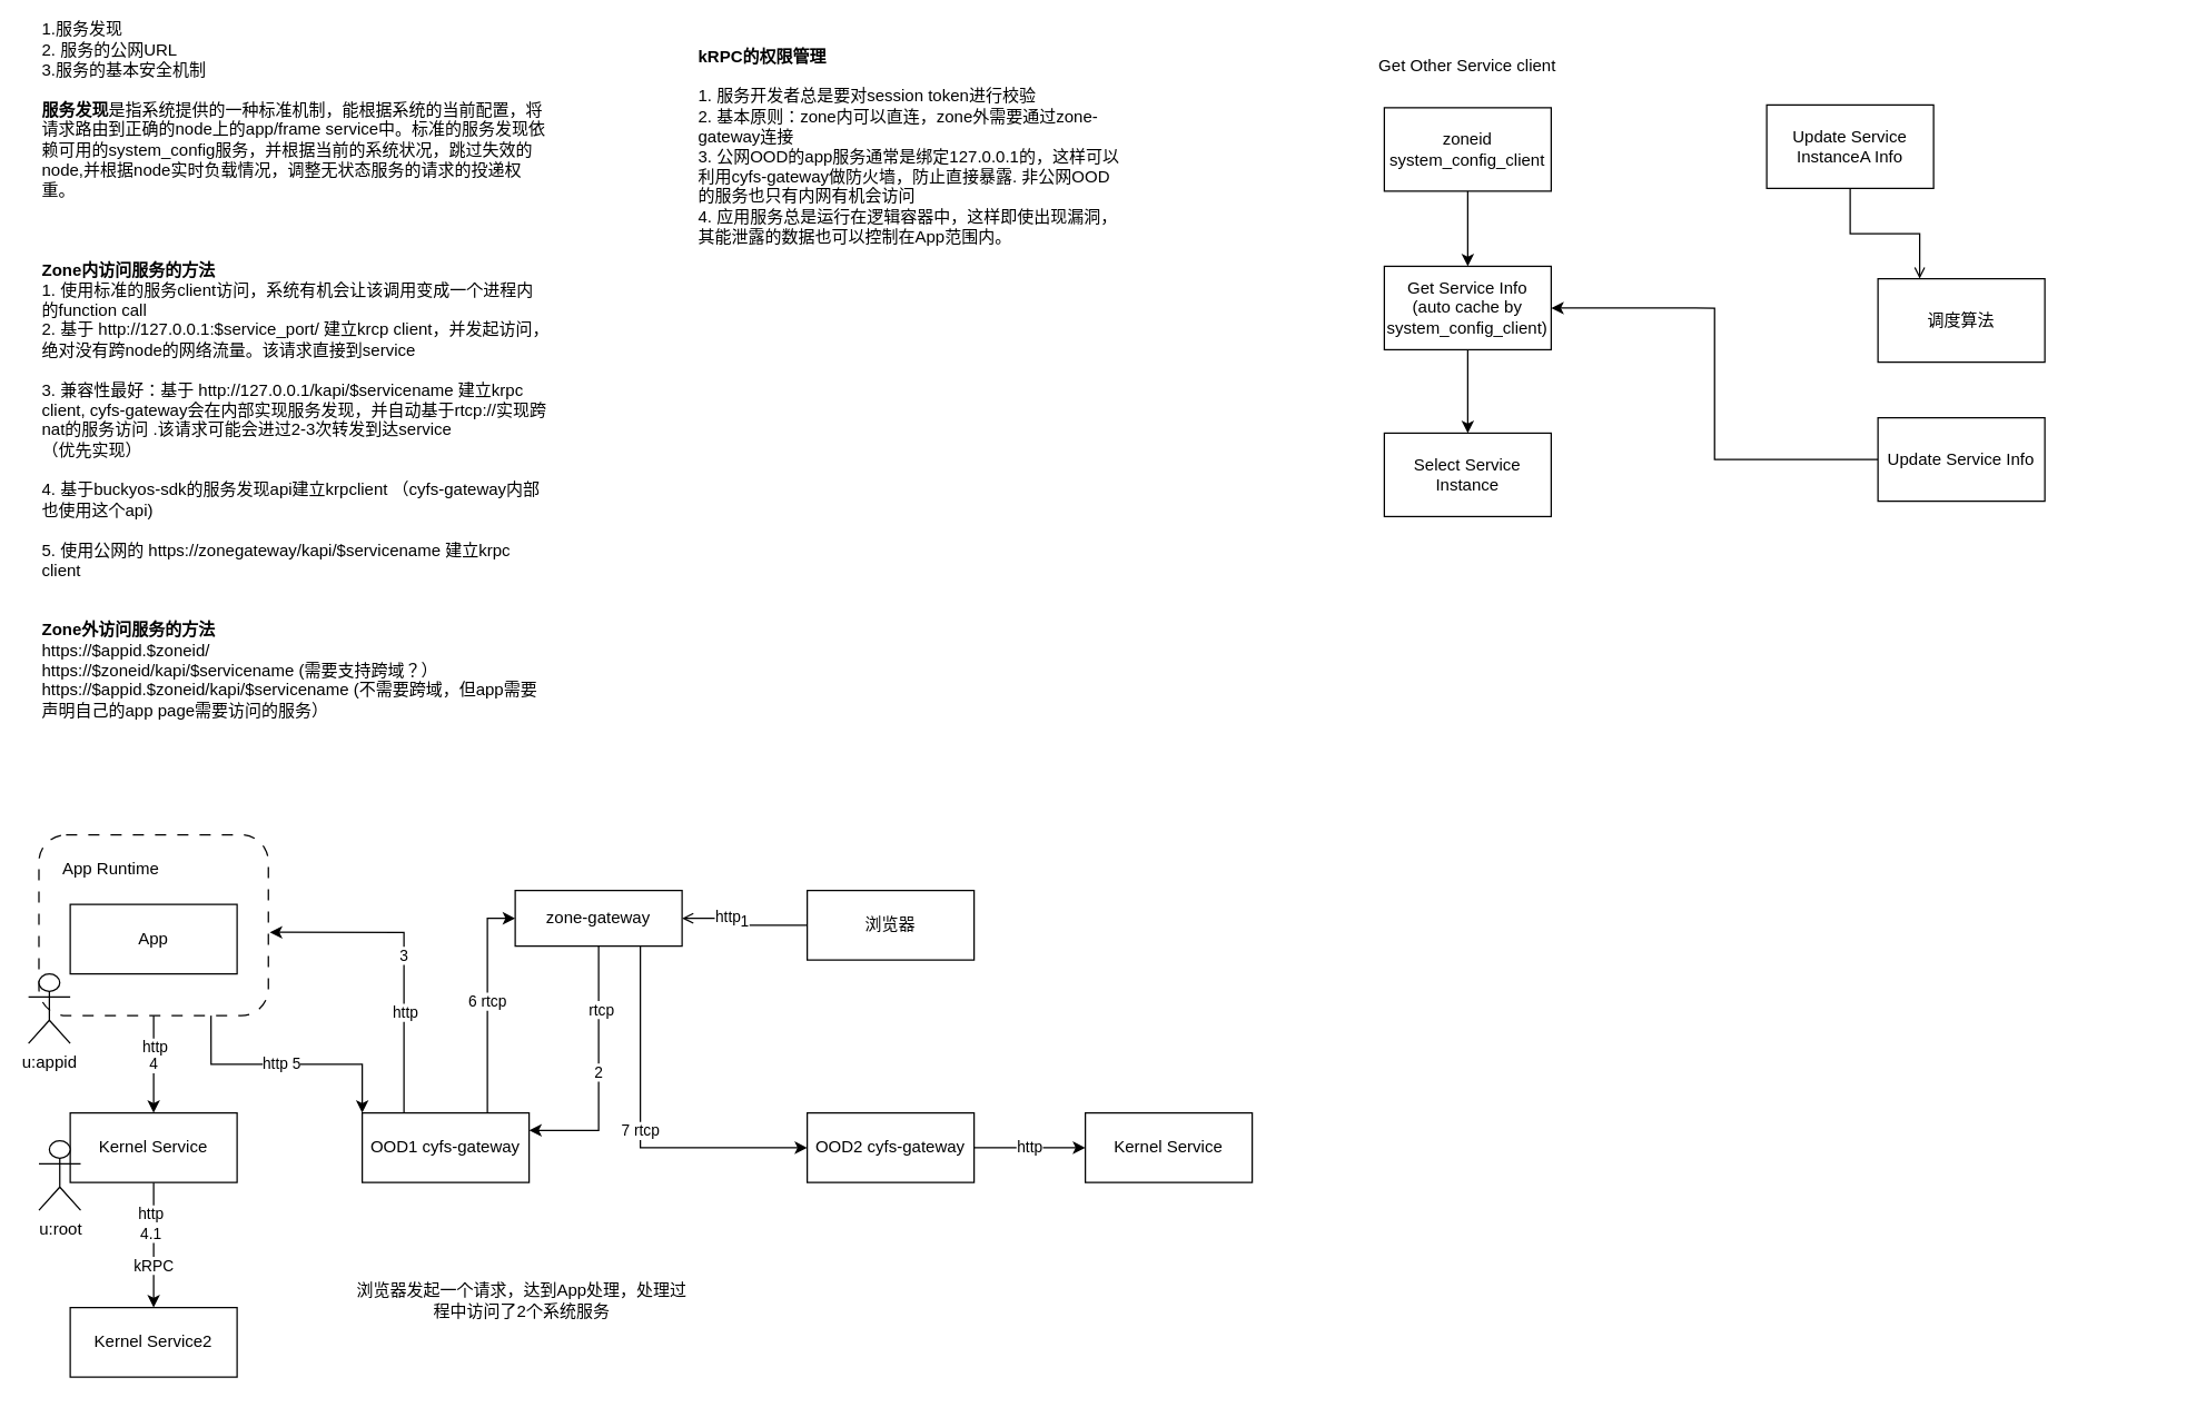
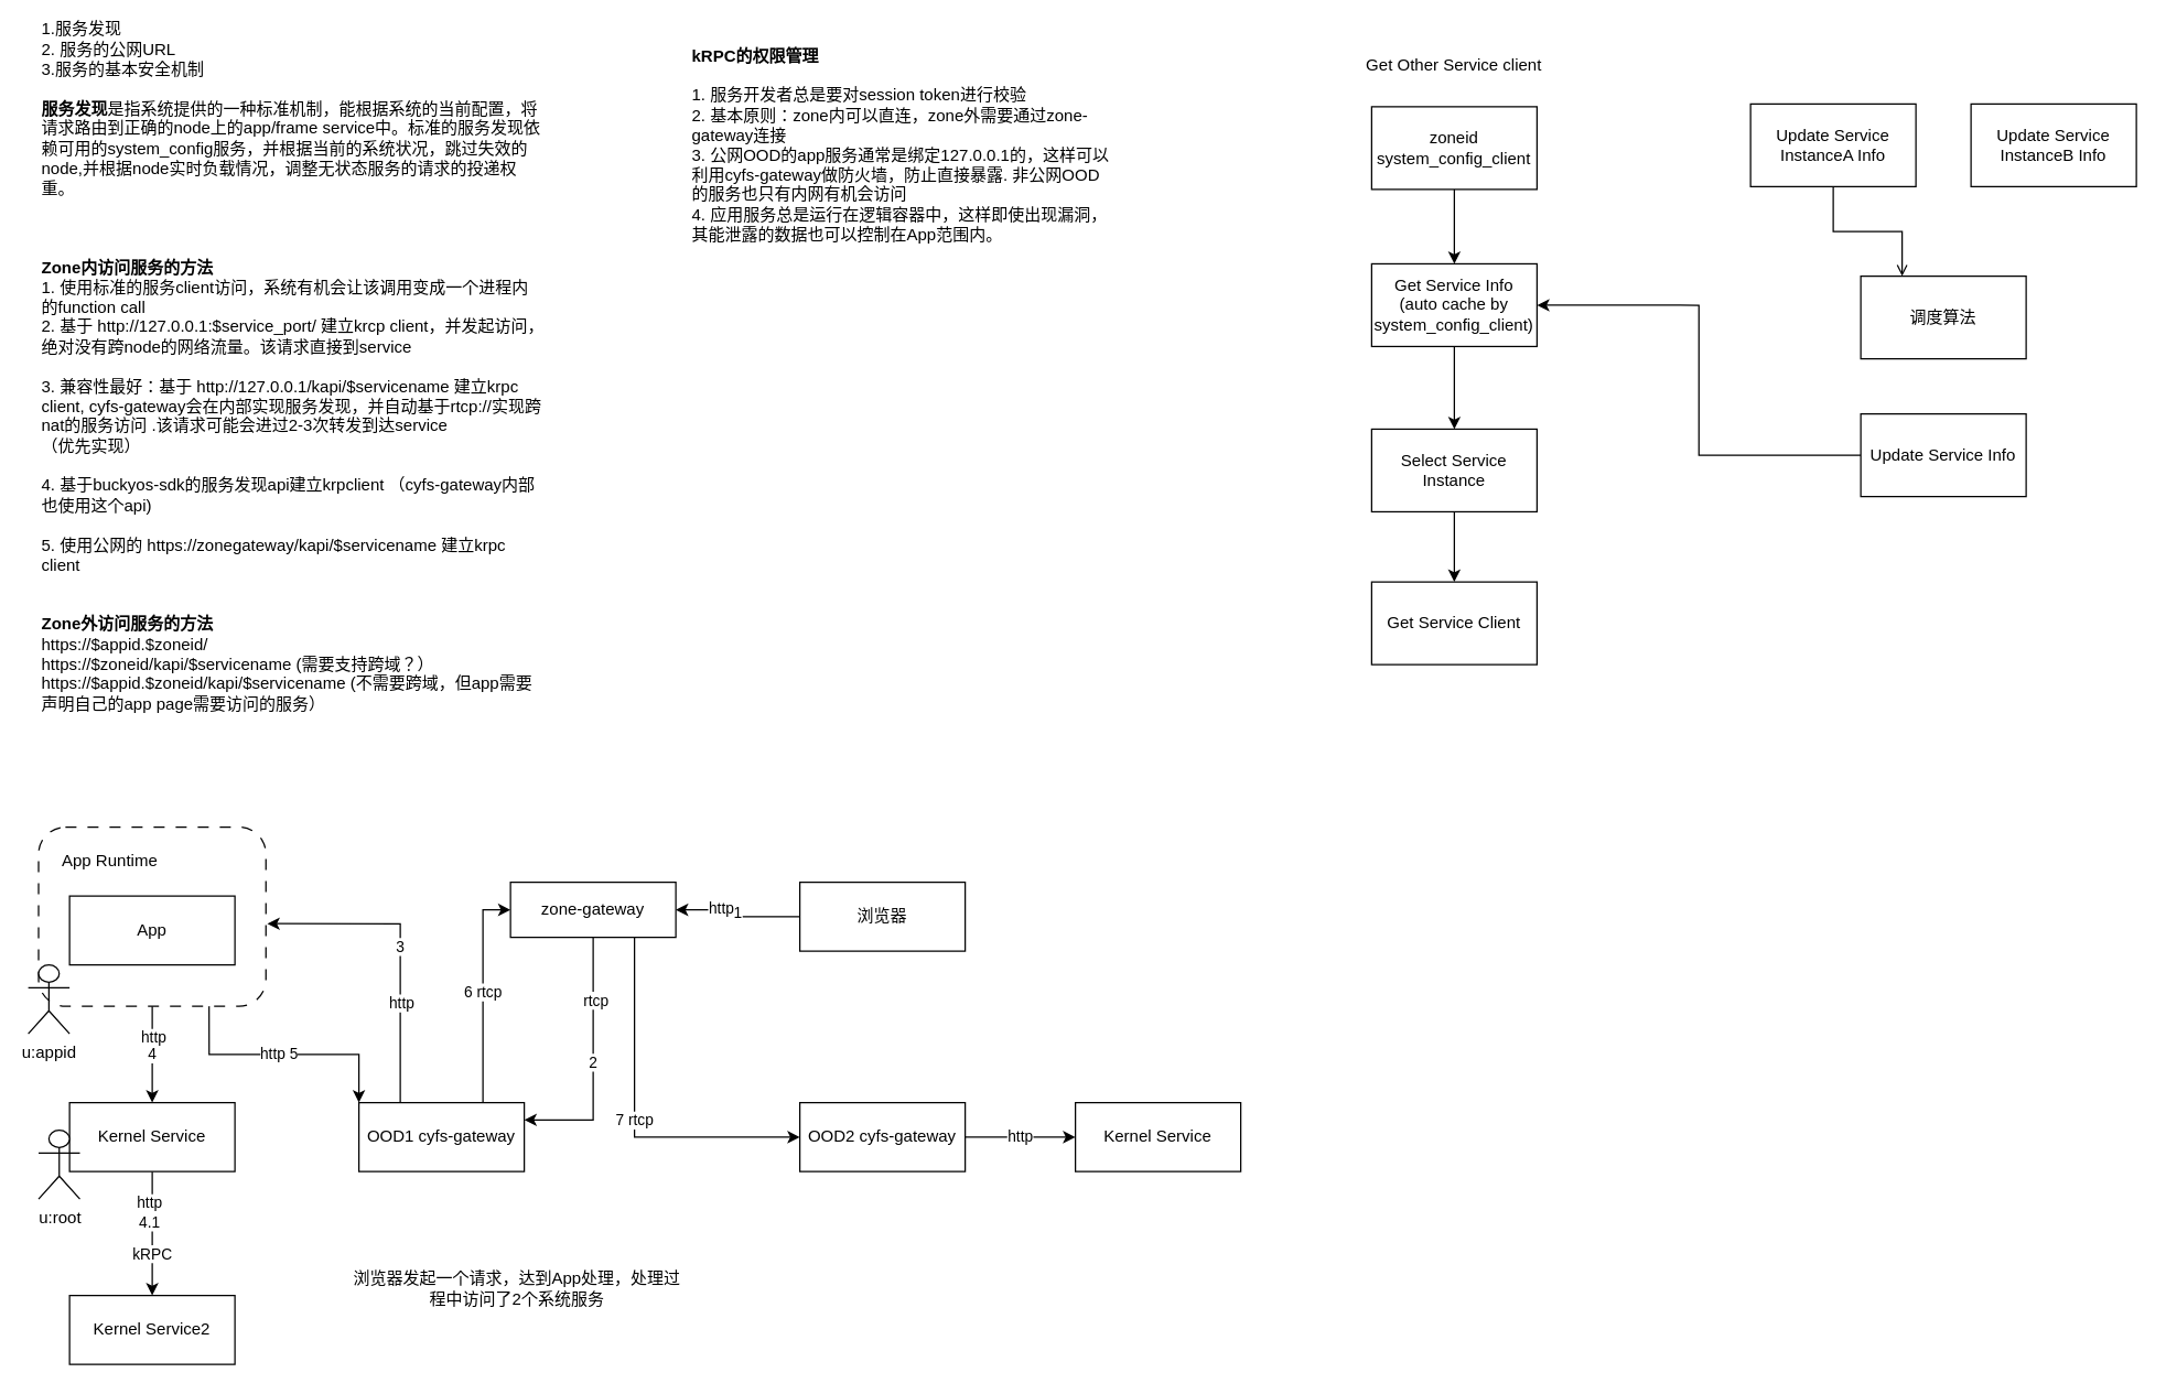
+ <mxCell id="42" value="Update Service InstanceB Info" style="rounded=0;whiteSpace=wrap;html=1;" vertex="1" parent="1"><mxGeometry x="1430" y="75" width="120" height="60" as="geometry" /></mxCell>
+ <mxCell id="36" style="edgeStyle=orthogonalEdgeStyle;rounded=0;orthogonalLoop=1;jettySize=auto;html=1;exitX=0.5;exitY=1;exitDx=0;exitDy=0;entryX=0.5;entryY=0;entryDx=0;entryDy=0;" edge="1" parent="1" source="37" target="38"><mxGeometry relative="1" as="geometry" /></mxCell>
+ <mxCell id="38" value="Get Service Client" style="rounded=0;whiteSpace=wrap;html=1;" vertex="1" parent="1"><mxGeometry x="995" y="422" width="120" height="60" as="geometry" /></mxCell>
- <mxCell id="24" value="1" style="edgeStyle=orthogonalEdgeStyle;rounded=0;orthogonalLoop=1;jettySize=auto;html=1;exitX=0;exitY=0.5;exitDx=0;exitDy=0;entryX=1;entryY=0.5;entryDx=0;entryDy=0;endArrow=open;" edge="1" parent="1" source="26" target="23"><mxGeometry relative="1" as="geometry" /></mxCell>
+ <mxCell id="24" value="1" style="edgeStyle=orthogonalEdgeStyle;rounded=0;orthogonalLoop=1;jettySize=auto;html=1;exitX=0;exitY=0.5;exitDx=0;exitDy=0;entryX=1;entryY=0.5;entryDx=0;entryDy=0;" edge="1" parent="1" source="26" target="23"><mxGeometry relative="1" as="geometry" /></mxCell>
